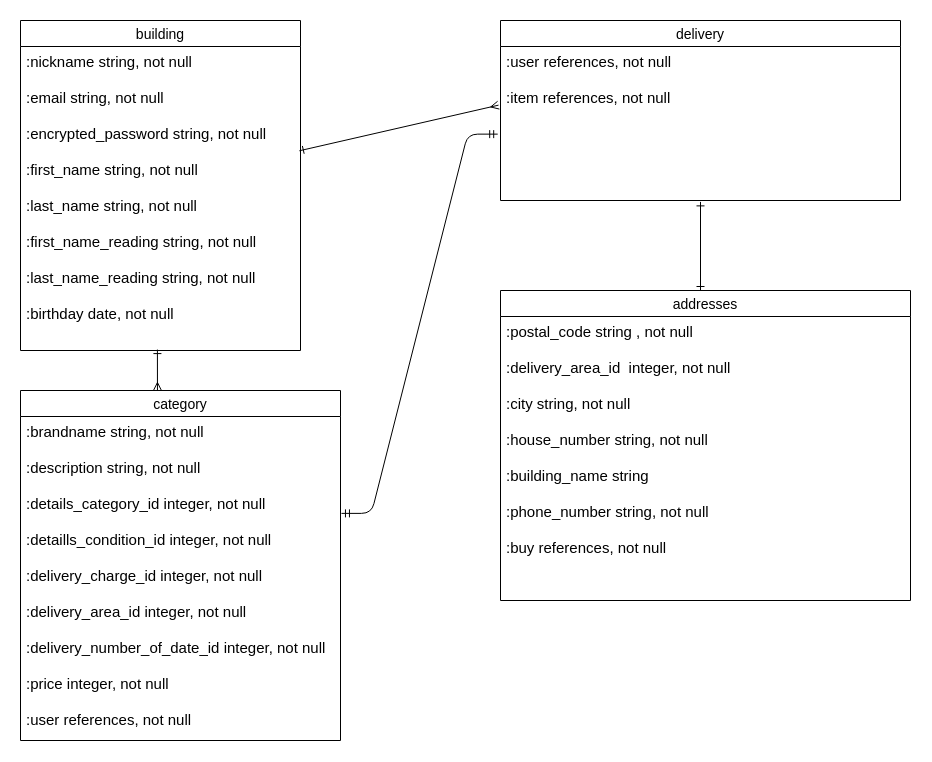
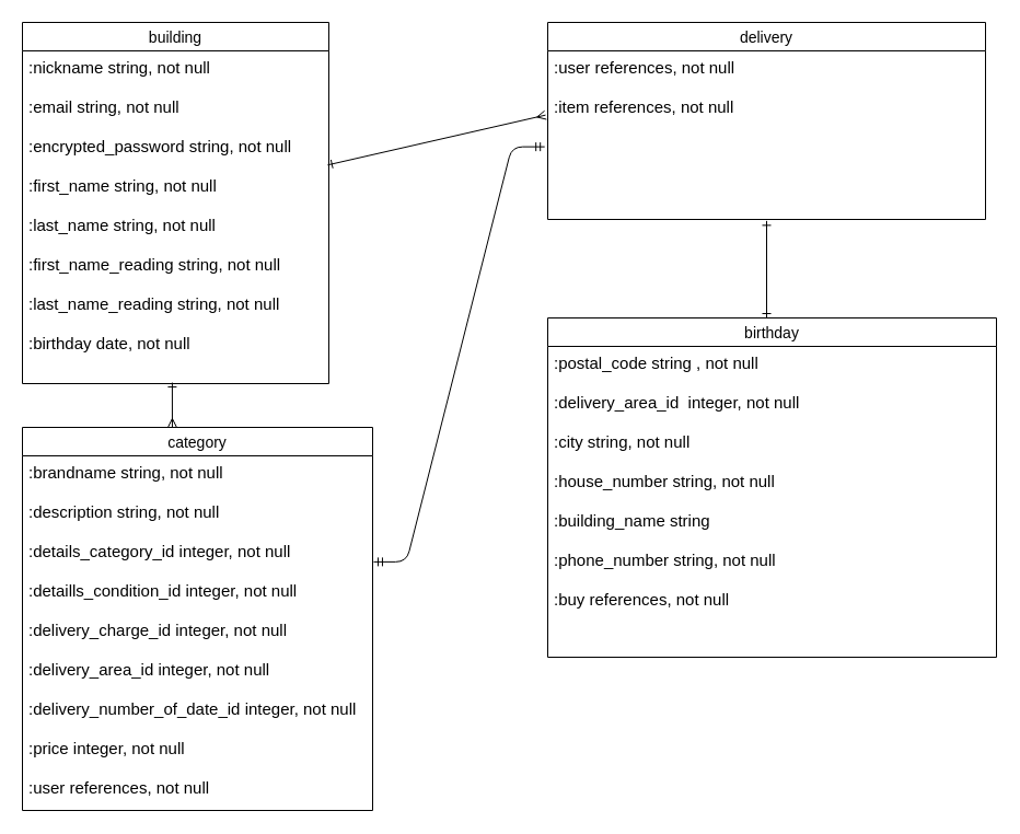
- <mxCell id="8" value="addresses" style="swimlane;fontStyle=0;childLayout=stackLayout;horizontal=1;startSize=26;horizontalStack=0;resizeParent=1;resizeParentMax=0;resizeLast=0;collapsible=1;marginBottom=0;align=center;fontSize=14;" parent="1" vertex="1"><mxGeometry x="500" y="290" width="410" height="310" as="geometry" /></mxCell>
+ <mxCell id="8" value="birthday" style="swimlane;fontStyle=0;childLayout=stackLayout;horizontal=1;startSize=26;horizontalStack=0;resizeParent=1;resizeParentMax=0;resizeLast=0;collapsible=1;marginBottom=0;align=center;fontSize=14;" parent="1" vertex="1"><mxGeometry x="500" y="290" width="410" height="310" as="geometry" /></mxCell>
